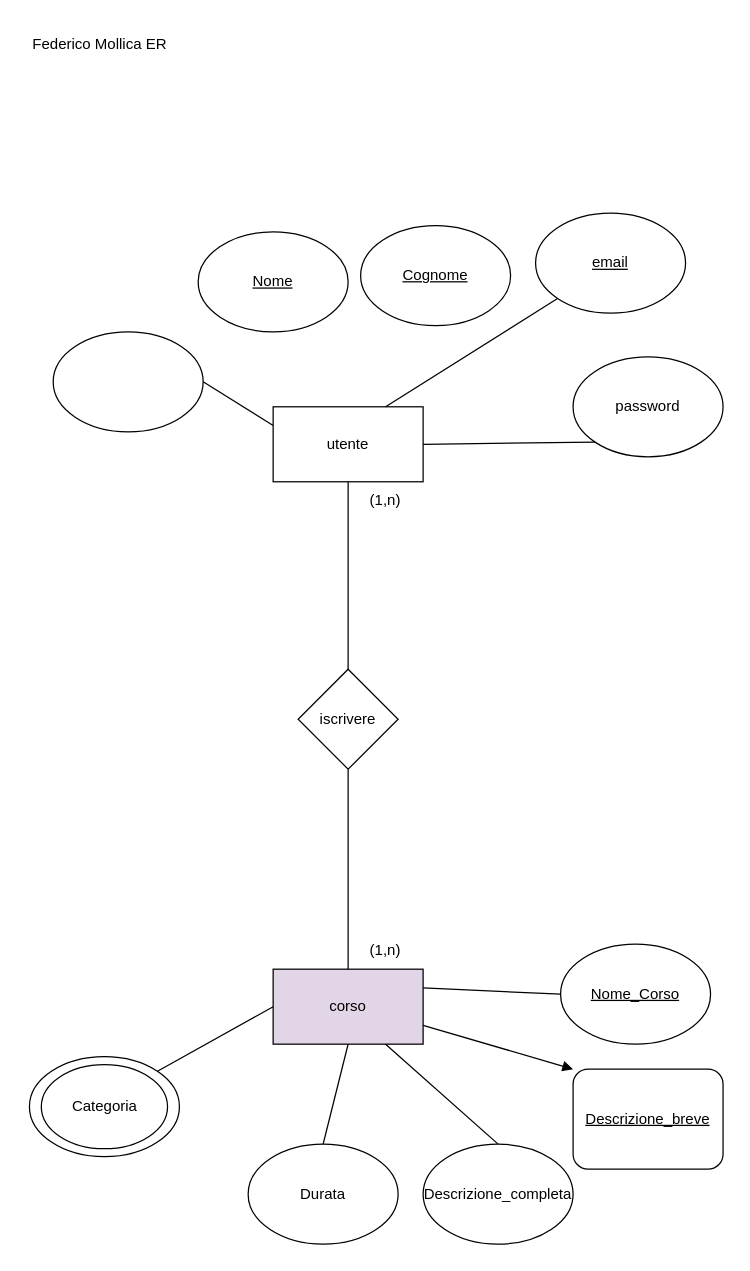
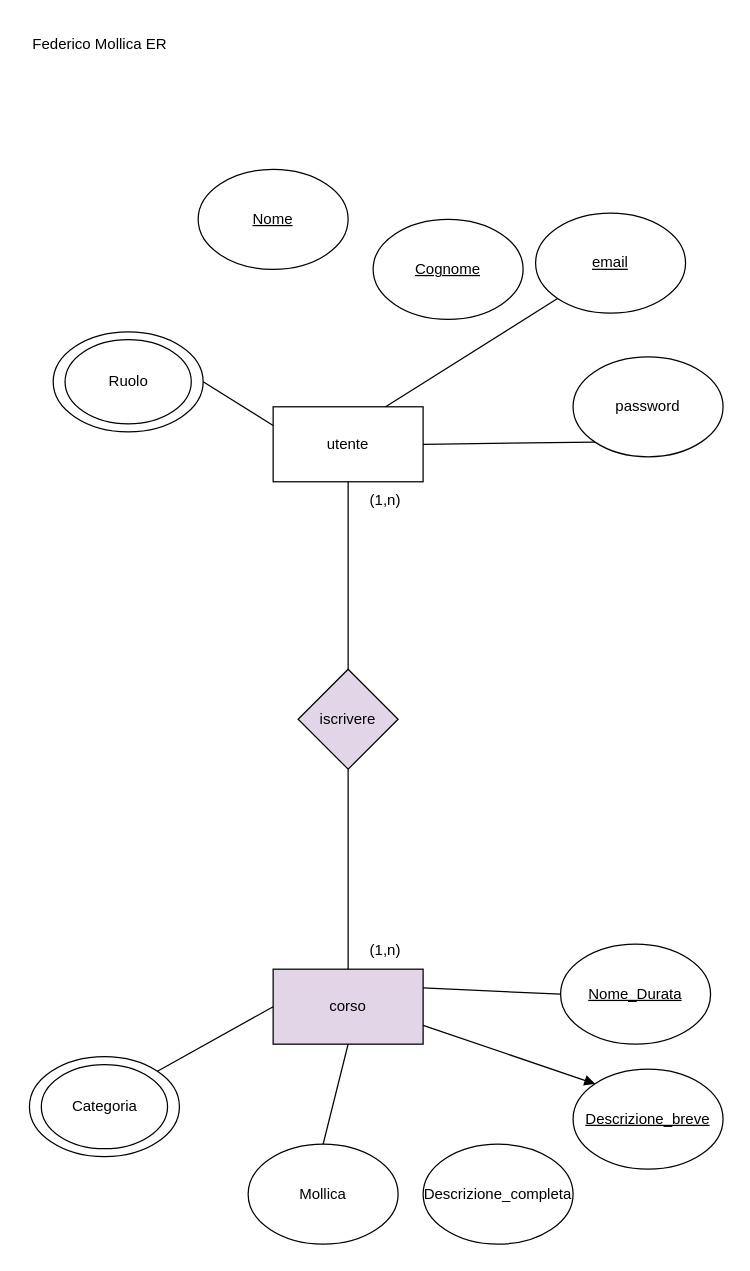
- <mxCell id="10" value="&lt;u&gt;Cognome&lt;/u&gt;" style="ellipse;whiteSpace=wrap;html=1;" parent="1" vertex="1"><mxGeometry x="288" y="180" width="120" height="80" as="geometry" /></mxCell>
+ <mxCell id="10" value="&lt;u&gt;Cognome&lt;/u&gt;" style="ellipse;whiteSpace=wrap;html=1;" parent="1" vertex="1"><mxGeometry x="298" y="175" width="120" height="80" as="geometry" /></mxCell>
- <mxCell id="9" value="&lt;u&gt;Nome&lt;/u&gt;" style="ellipse;whiteSpace=wrap;html=1;" parent="1" vertex="1"><mxGeometry x="158" y="185" width="120" height="80" as="geometry" /></mxCell>
+ <mxCell id="9" value="&lt;u&gt;Nome&lt;/u&gt;" style="ellipse;whiteSpace=wrap;html=1;" parent="1" vertex="1"><mxGeometry x="158" y="135" width="120" height="80" as="geometry" /></mxCell>
+ <mxCell id="24" value="Ruolo" style="ellipse;whiteSpace=wrap;html=1;" vertex="1" parent="1"><mxGeometry x="51.5" y="271.33" width="101" height="67.33" as="geometry" /></mxCell>
- <mxCell id="4" value="iscrivere" style="rhombus;whiteSpace=wrap;html=1;" parent="1" vertex="1"><mxGeometry x="238" y="535" width="80" height="80" as="geometry" /></mxCell>
+ <mxCell id="4" value="iscrivere" style="rhombus;whiteSpace=wrap;html=1;fillColor=#e1d5e7;" parent="1" vertex="1"><mxGeometry x="238" y="535" width="80" height="80" as="geometry" /></mxCell>
- <mxCell id="15" value="&lt;u&gt;Nome_Corso&lt;/u&gt;" style="ellipse;whiteSpace=wrap;html=1;" parent="1" vertex="1"><mxGeometry x="448" y="755" width="120" height="80" as="geometry" /></mxCell>
+ <mxCell id="15" value="&lt;u&gt;Nome_Durata&lt;/u&gt;" style="ellipse;whiteSpace=wrap;html=1;" parent="1" vertex="1"><mxGeometry x="448" y="755" width="120" height="80" as="geometry" /></mxCell>
- <mxCell id="21" value="" style="endArrow=none;html=1;rounded=0;entryX=0.75;entryY=1;entryDx=0;entryDy=0;exitX=0.5;exitY=0;exitDx=0;exitDy=0;" parent="1" source="17" target="3" edge="1"><mxGeometry width="50" height="50" relative="1" as="geometry"><mxPoint x="398" y="925" as="sourcePoint" /><mxPoint x="448" y="875" as="targetPoint" /></mxGeometry></mxCell>
- <mxCell id="16" value="&lt;u&gt;Descrizione_breve&lt;/u&gt;" style="whiteSpace=wrap;html=1;rounded=1;" parent="1" vertex="1"><mxGeometry x="458" y="855" width="120" height="80" as="geometry" /></mxCell>
+ <mxCell id="16" value="&lt;u&gt;Descrizione_breve&lt;/u&gt;" style="ellipse;whiteSpace=wrap;html=1;" parent="1" vertex="1"><mxGeometry x="458" y="855" width="120" height="80" as="geometry" /></mxCell>
- <mxCell id="18" value="Durata" style="ellipse;whiteSpace=wrap;html=1;" parent="1" vertex="1"><mxGeometry x="198" y="915" width="120" height="80" as="geometry" /></mxCell>
+ <mxCell id="18" value="Mollica" style="ellipse;whiteSpace=wrap;html=1;" parent="1" vertex="1"><mxGeometry x="198" y="915" width="120" height="80" as="geometry" /></mxCell>
